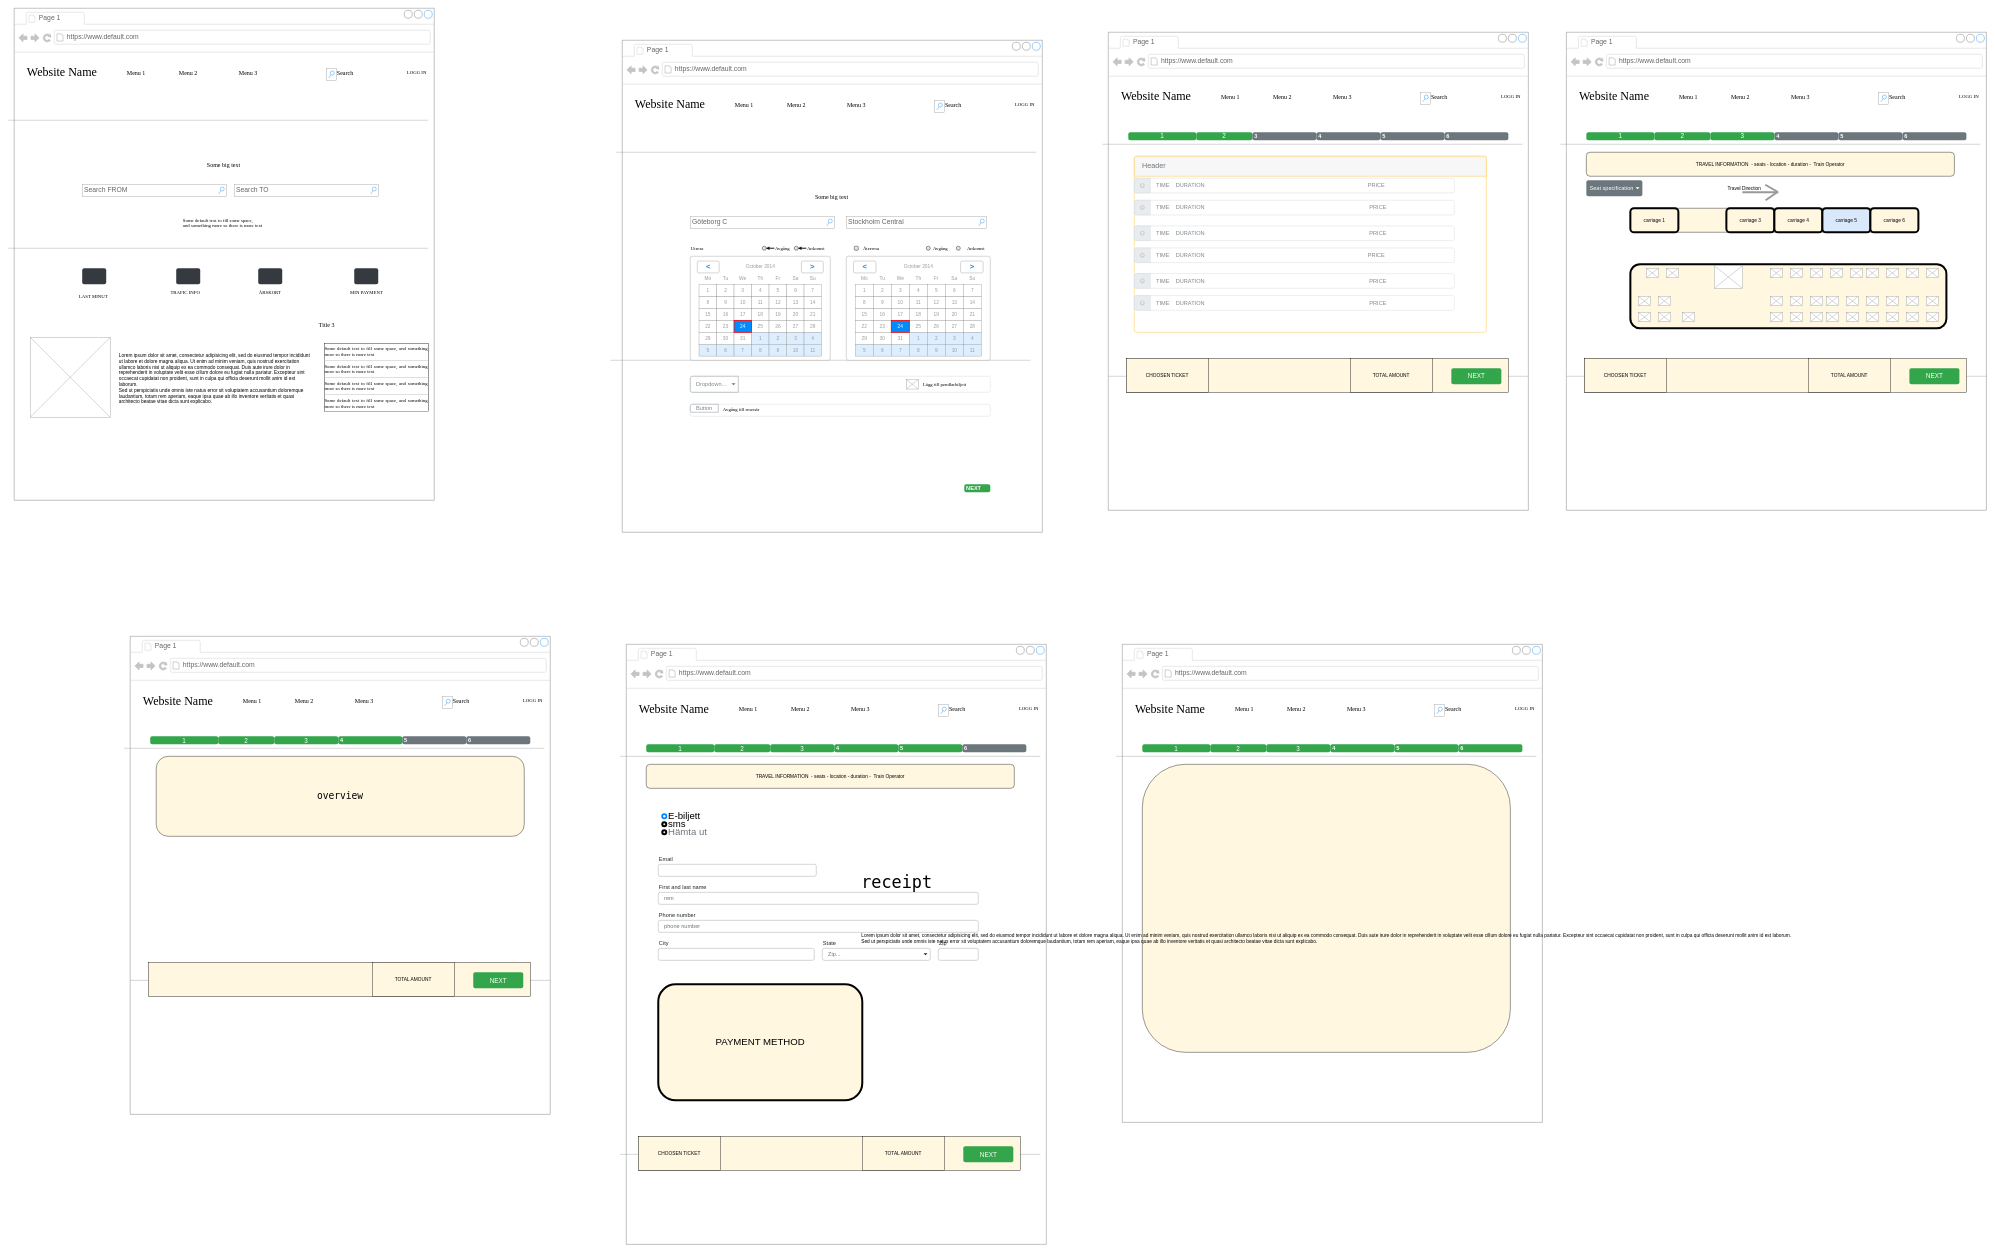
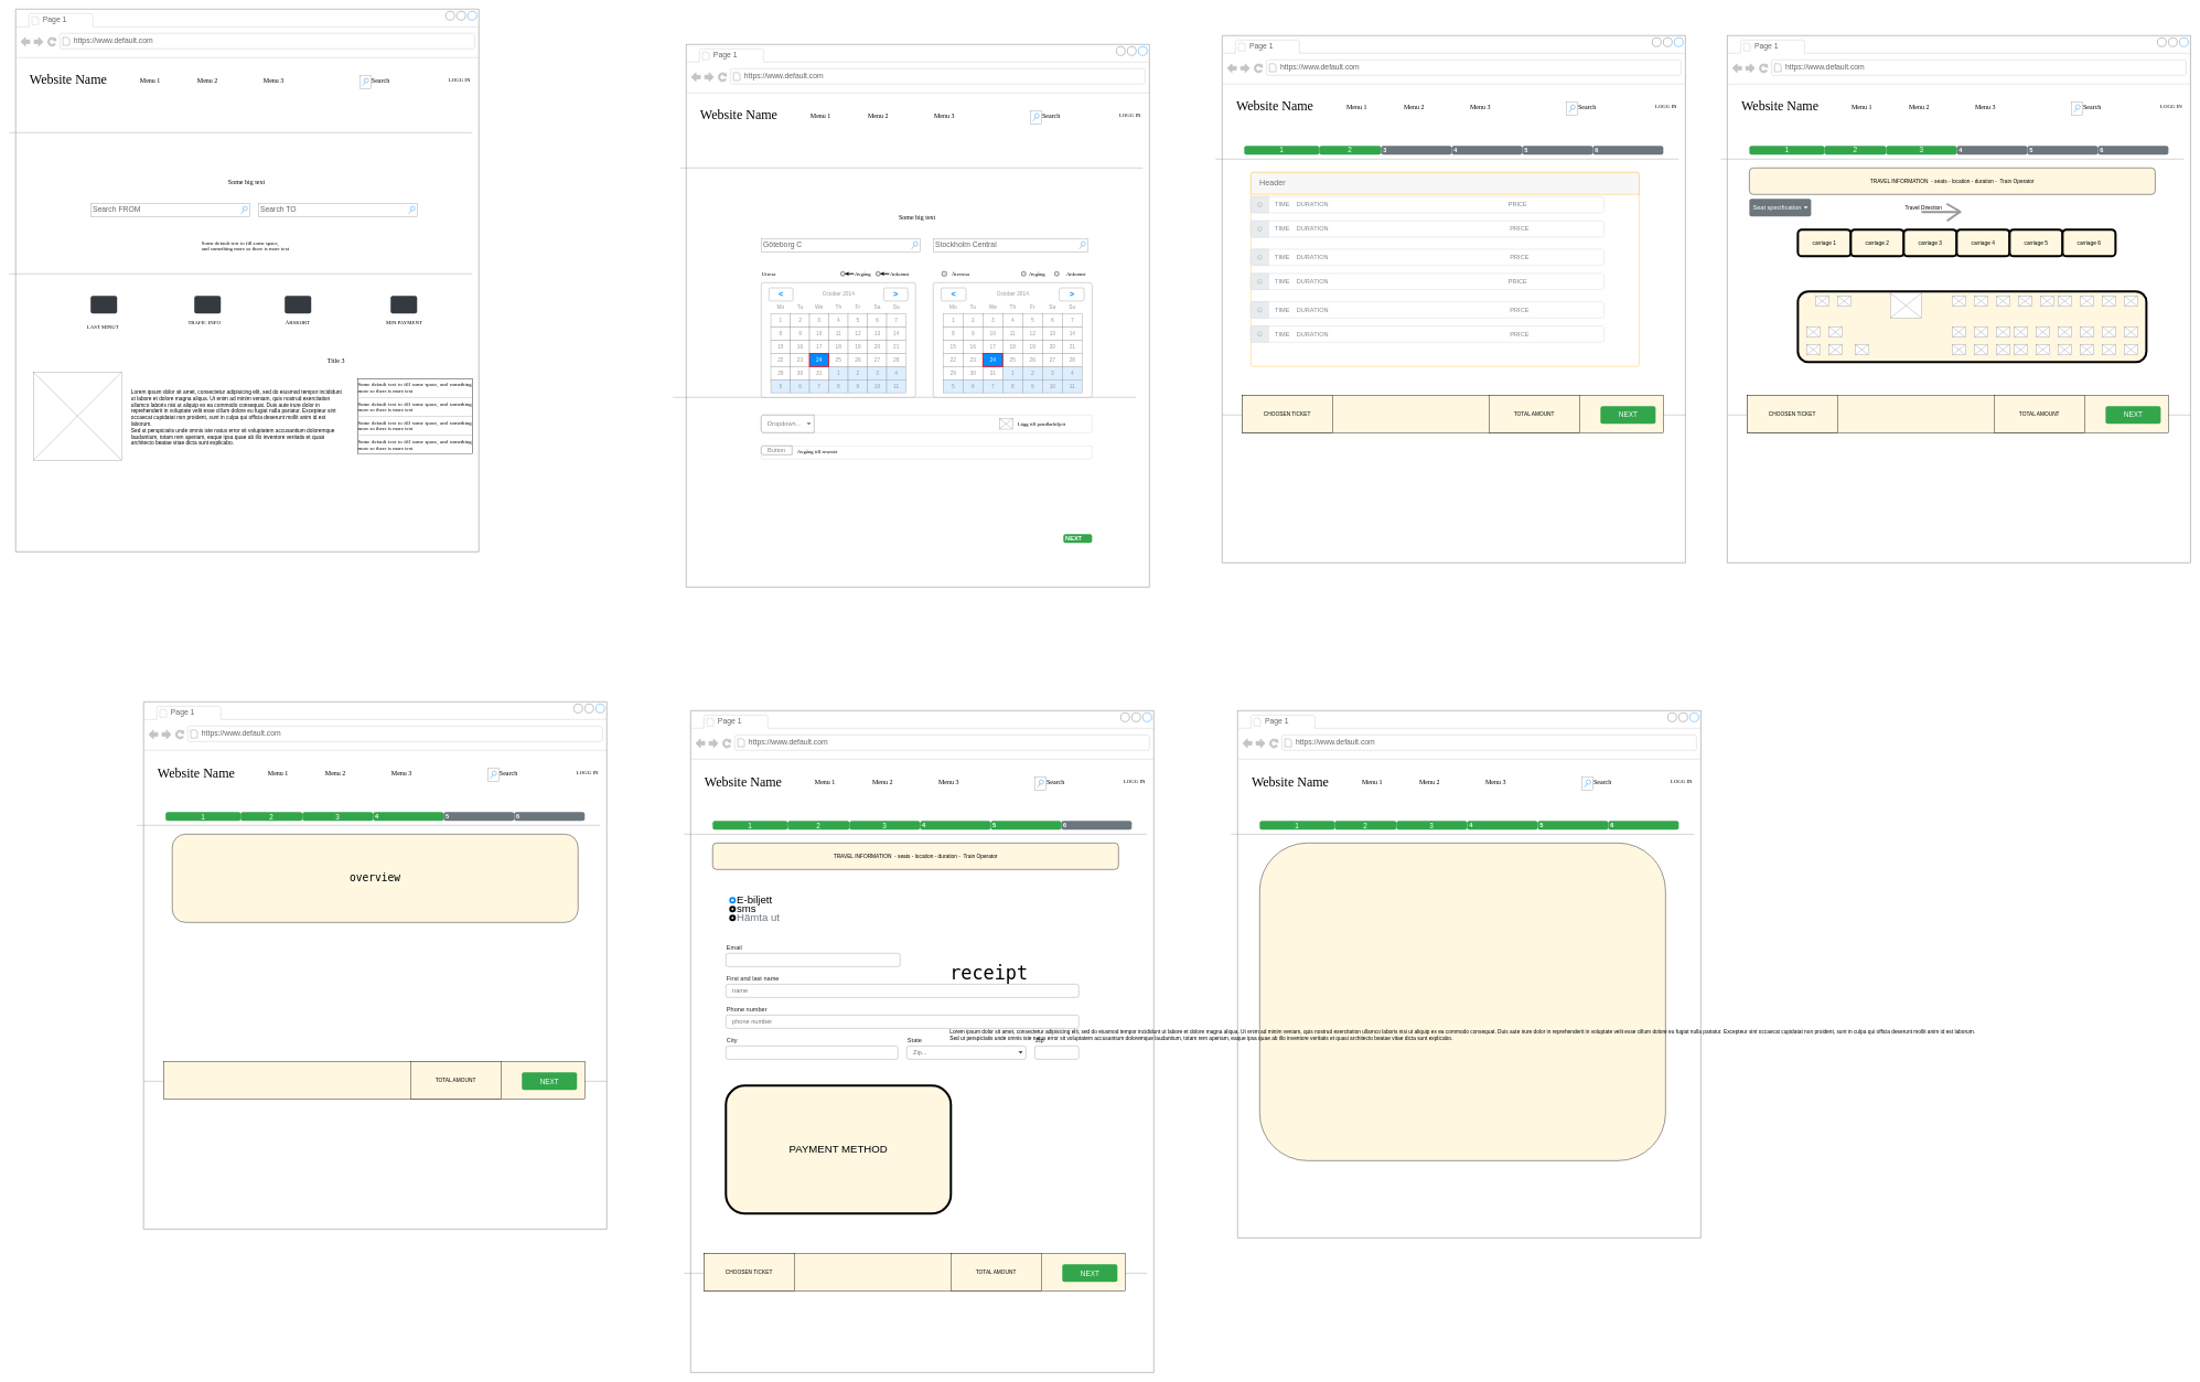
+ <mxCell id="246" value="&lt;span style=&quot;text-align: left&quot;&gt;carriage 2&lt;/span&gt;" style="rounded=1;whiteSpace=wrap;html=1;strokeWidth=5;fillColor=#FFF7E0;" parent="215" vertex="1"><mxGeometry x="280" y="440" width="120" height="60" as="geometry" /></mxCell>
- <mxCell id="249" value="&lt;span style=&quot;text-align: left&quot;&gt;carriage 5&lt;/span&gt;" style="rounded=1;whiteSpace=wrap;html=1;strokeWidth=5;fillColor=#dae8fc;" parent="215" vertex="1"><mxGeometry x="640" y="440" width="120" height="60" as="geometry" /></mxCell>
+ <mxCell id="249" value="&lt;span style=&quot;text-align: left&quot;&gt;carriage 5&lt;/span&gt;" style="rounded=1;whiteSpace=wrap;html=1;strokeWidth=5;fillColor=#FFF7E0;" parent="215" vertex="1"><mxGeometry x="640" y="440" width="120" height="60" as="geometry" /></mxCell>
- <mxCell id="159" value="Title 3" style="text;html=1;points=[];align=left;verticalAlign=top;spacingTop=-4;fontSize=15;fontFamily=Verdana" parent="145" vertex="1"><mxGeometry x="760" y="780" width="170" height="30" as="geometry" /></mxCell>
+ <mxCell id="159" value="Title 3" style="text;html=1;points=[];align=left;verticalAlign=top;spacingTop=-4;fontSize=15;fontFamily=Verdana" parent="145" vertex="1"><mxGeometry x="705" y="785" width="170" height="30" as="geometry" /></mxCell>
- <mxCell id="336" value="rem" style="html=1;shadow=0;dashed=0;shape=mxgraph.bootstrap.rrect;rSize=5;fillColor=none;strokeColor=#999999;align=left;spacing=15;fontSize=14;fontColor=#6C767D;" parent="310" vertex="1"><mxGeometry x="80" y="620" width="800" height="30" as="geometry" /></mxCell>
+ <mxCell id="336" value="name" style="html=1;shadow=0;dashed=0;shape=mxgraph.bootstrap.rrect;rSize=5;fillColor=none;strokeColor=#999999;align=left;spacing=15;fontSize=14;fontColor=#6C767D;" parent="310" vertex="1"><mxGeometry x="80" y="620" width="800" height="30" as="geometry" /></mxCell>
